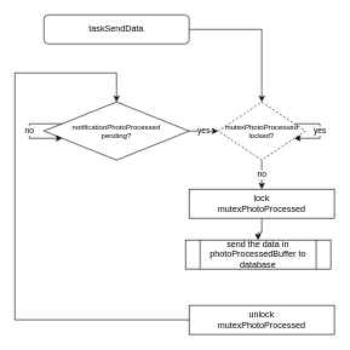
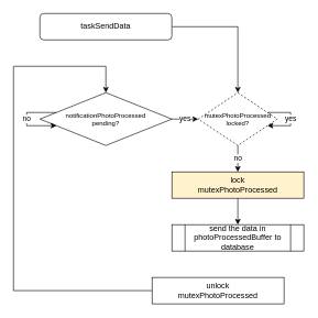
- <mxCell id="10" value="lock&lt;br&gt;mutexPhotoProcessed" style="rounded=0;whiteSpace=wrap;html=1;" parent="1" vertex="1"><mxGeometry x="260" y="260" width="200" height="40" as="geometry" /></mxCell>
+ <mxCell id="10" value="lock&lt;br&gt;mutexPhotoProcessed" style="rounded=0;whiteSpace=wrap;html=1;fillColor=#fff2cc;" parent="1" vertex="1"><mxGeometry x="260" y="260" width="200" height="40" as="geometry" /></mxCell>
- <mxCell id="11" value="send the data in photoProcessedBuffer to database" style="shape=process;whiteSpace=wrap;html=1;backgroundOutline=1;" parent="1" vertex="1"><mxGeometry x="255" y="330" width="200" height="40" as="geometry" /></mxCell>
+ <mxCell id="11" value="send the data in photoProcessedBuffer to database" style="shape=process;whiteSpace=wrap;html=1;backgroundOutline=1;" parent="1" vertex="1"><mxGeometry x="260" y="340" width="200" height="40" as="geometry" /></mxCell>
- <mxCell id="13" value="unlock&lt;br&gt;mutexPhotoProcessed" style="rounded=0;whiteSpace=wrap;html=1;" parent="1" vertex="1"><mxGeometry x="260" y="420" width="200" height="40" as="geometry" /></mxCell>
+ <mxCell id="13" value="unlock&lt;br&gt;mutexPhotoProcessed" style="rounded=0;whiteSpace=wrap;html=1;" parent="1" vertex="1"><mxGeometry x="230" y="420" width="200" height="40" as="geometry" /></mxCell>
